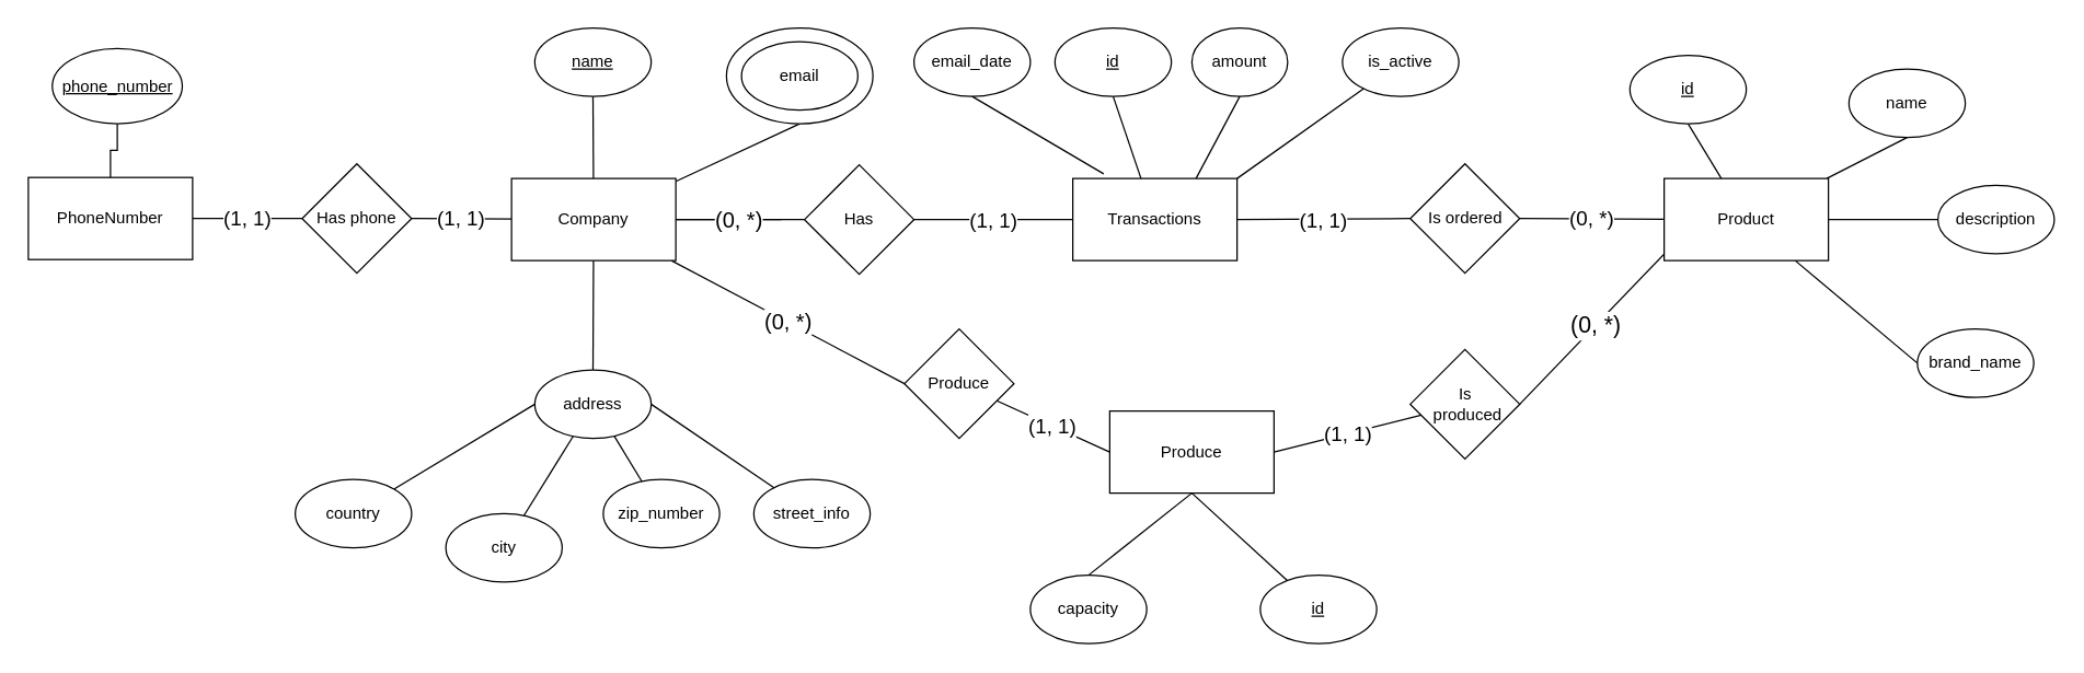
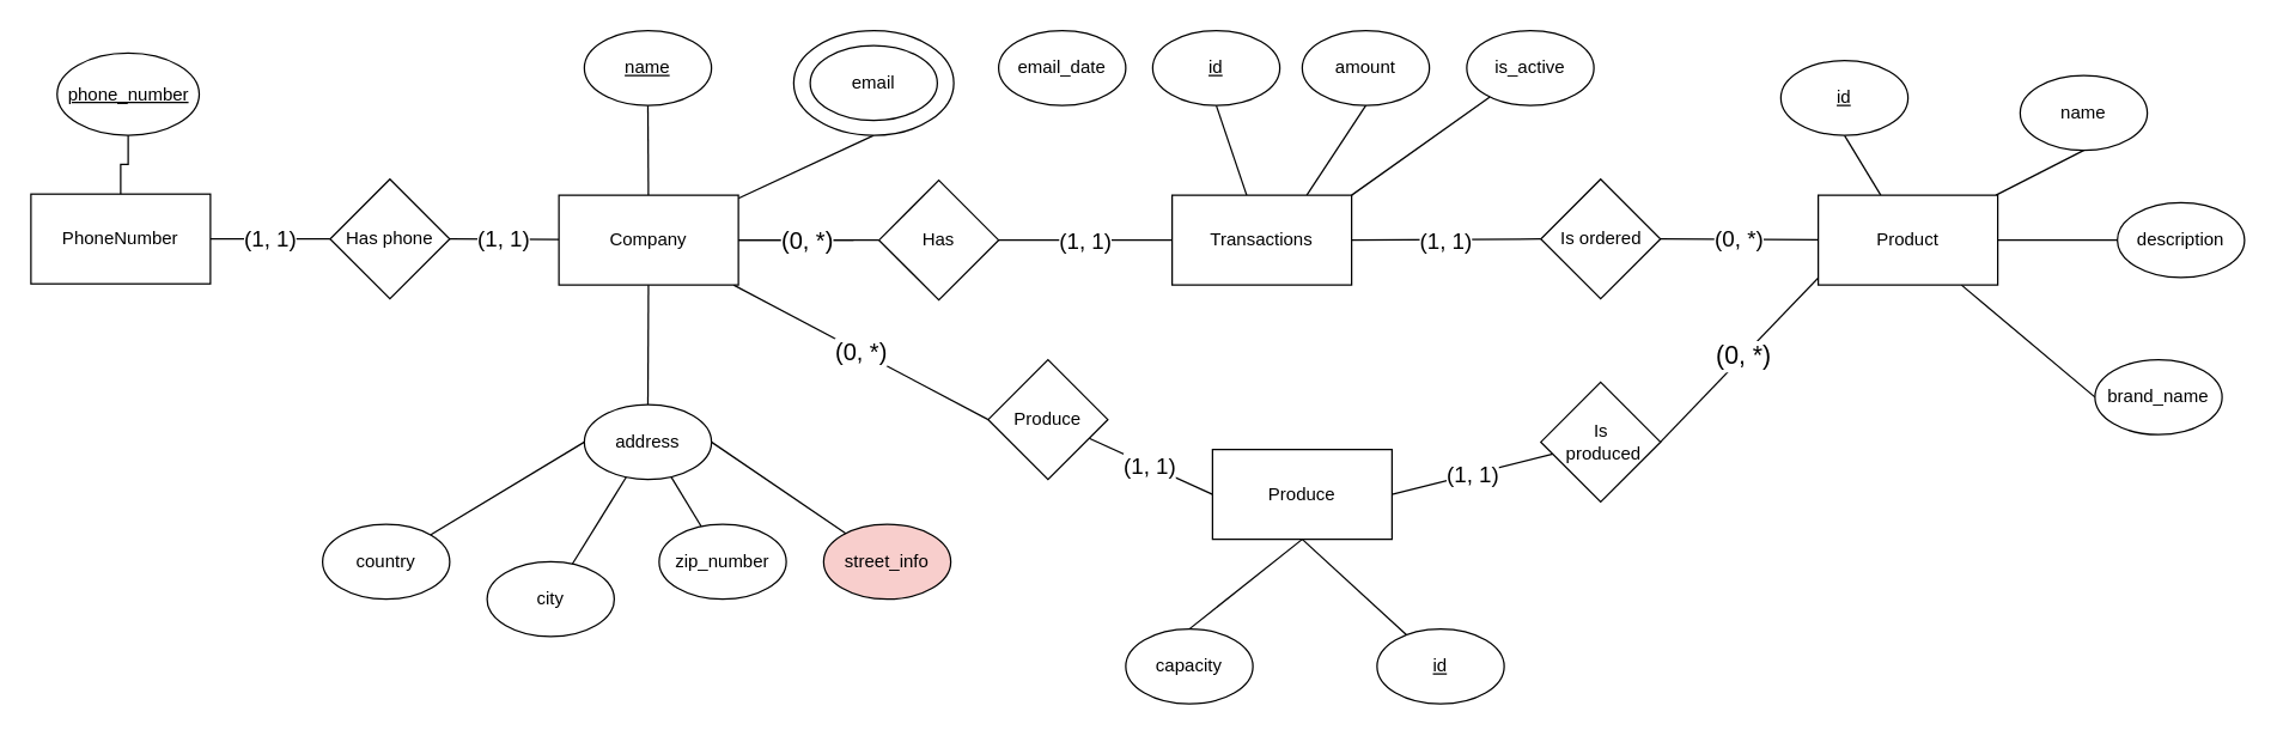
- <mxCell id="37" value="amount" style="ellipse;whiteSpace=wrap;html=1;" parent="1" vertex="1"><mxGeometry x="870" y="20" width="70" height="50" as="geometry" /></mxCell>
+ <mxCell id="37" value="amount" style="ellipse;whiteSpace=wrap;html=1;" parent="1" vertex="1"><mxGeometry x="870" y="20" width="85" height="50" as="geometry" /></mxCell>
- <mxCell id="38" style="rounded=0;orthogonalLoop=1;jettySize=auto;html=1;entryX=0.5;entryY=1;entryDx=0;entryDy=0;endArrow=none;endFill=0;exitX=0.188;exitY=-0.057;exitDx=0;exitDy=0;exitPerimeter=0;" parent="1" source="49" target="36" edge="1"><mxGeometry relative="1" as="geometry"><mxPoint x="796.958" y="117.5" as="sourcePoint" /></mxGeometry></mxCell>
- <mxCell id="27" value="street_info" style="ellipse;whiteSpace=wrap;html=1;" parent="1" vertex="1"><mxGeometry x="550" y="350" width="85" height="50" as="geometry" /></mxCell>
+ <mxCell id="27" value="street_info" style="ellipse;whiteSpace=wrap;html=1;fillColor=#f8cecc;" parent="1" vertex="1"><mxGeometry x="550" y="350" width="85" height="50" as="geometry" /></mxCell>
